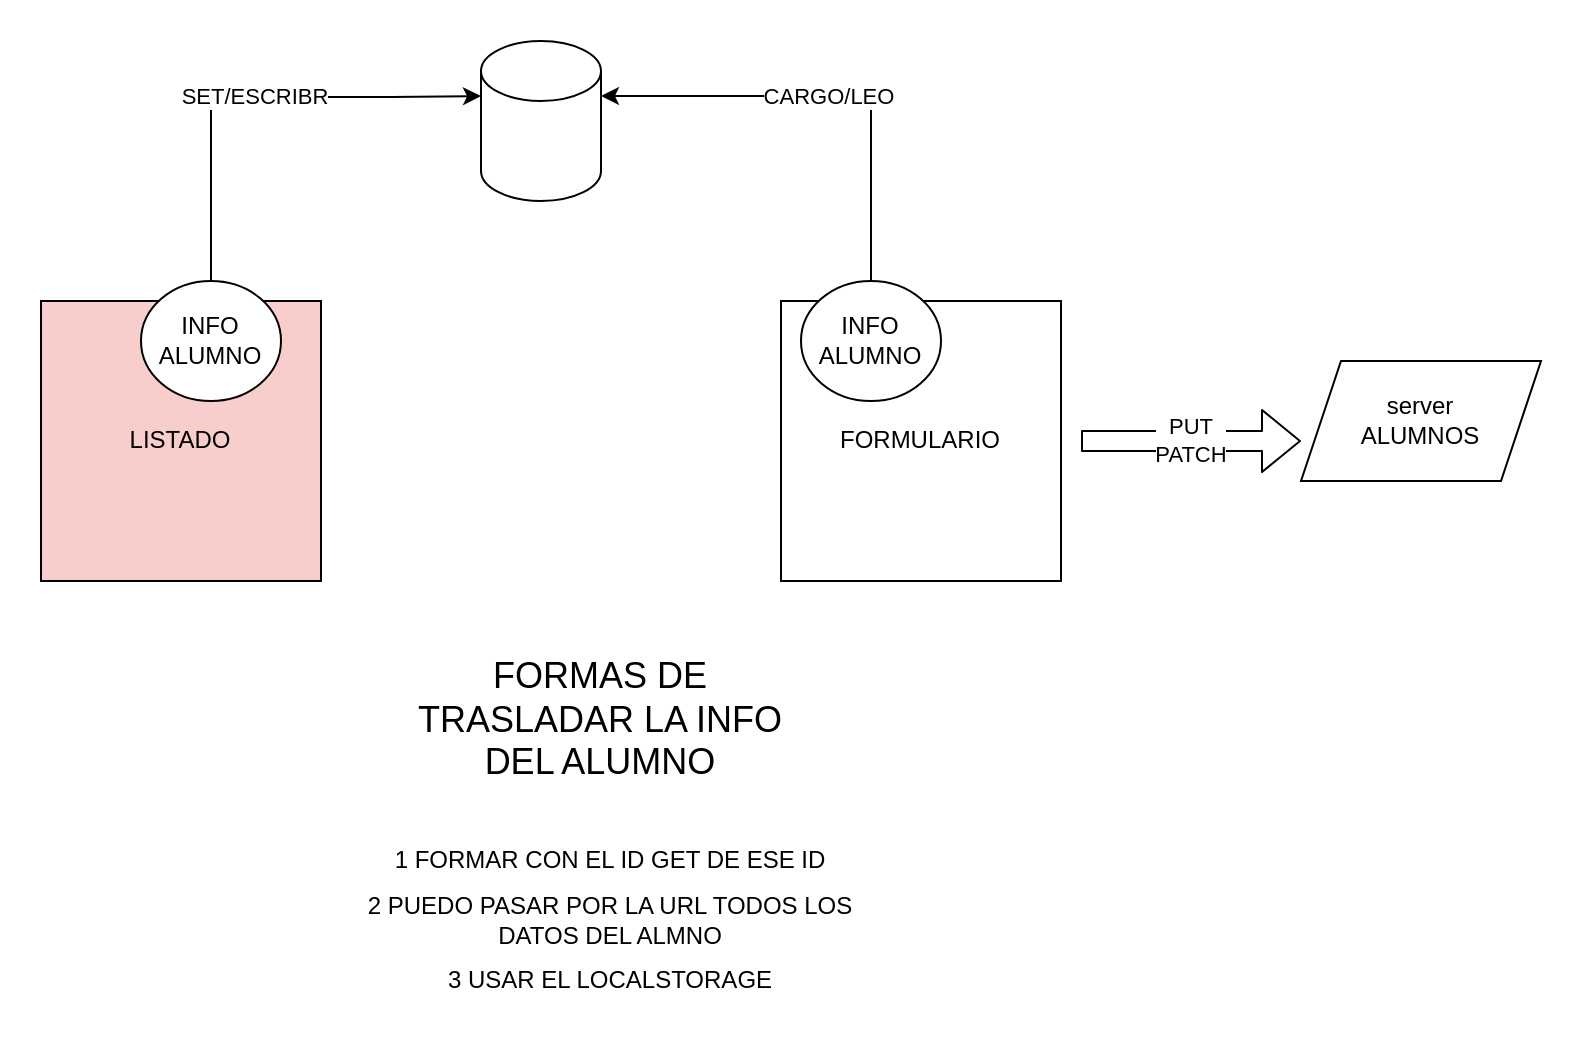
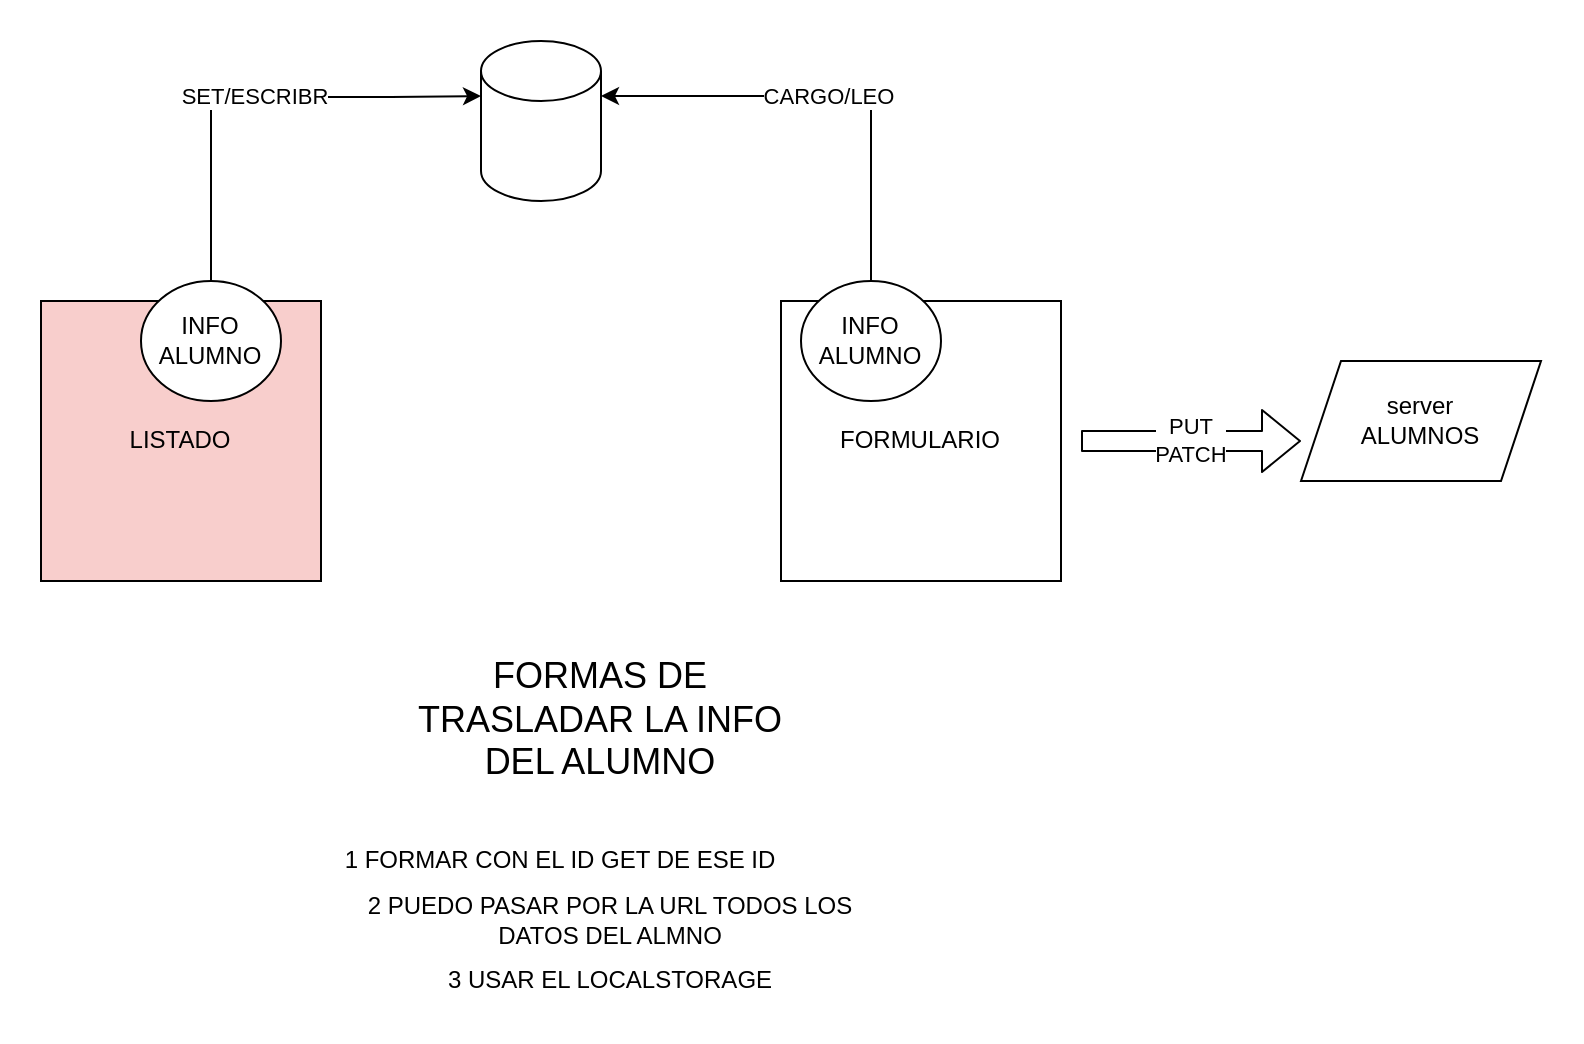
- <mxCell id="11" value="1 FORMAR CON EL ID GET DE ESE ID" style="text;html=1;strokeColor=none;fillColor=none;align=center;verticalAlign=middle;whiteSpace=wrap;rounded=0;" vertex="1" parent="1"><mxGeometry x="170" y="420" width="270" height="20" as="geometry" /></mxCell>
+ <mxCell id="11" value="1 FORMAR CON EL ID GET DE ESE ID" style="text;html=1;strokeColor=none;fillColor=none;align=center;verticalAlign=middle;whiteSpace=wrap;rounded=0;" vertex="1" parent="1"><mxGeometry x="145" y="420" width="270" height="20" as="geometry" /></mxCell>
